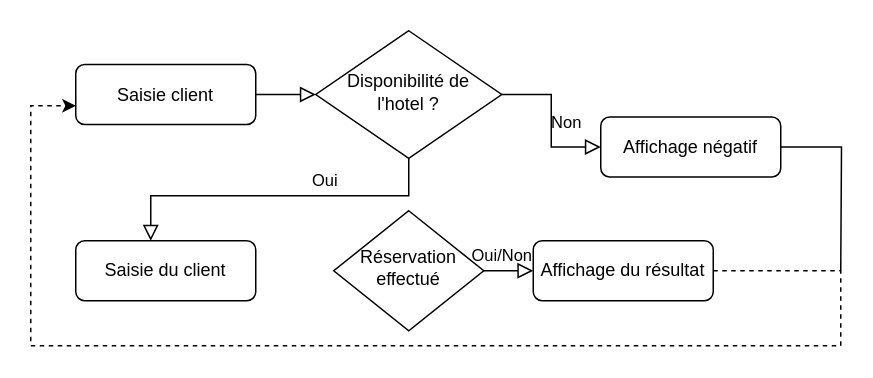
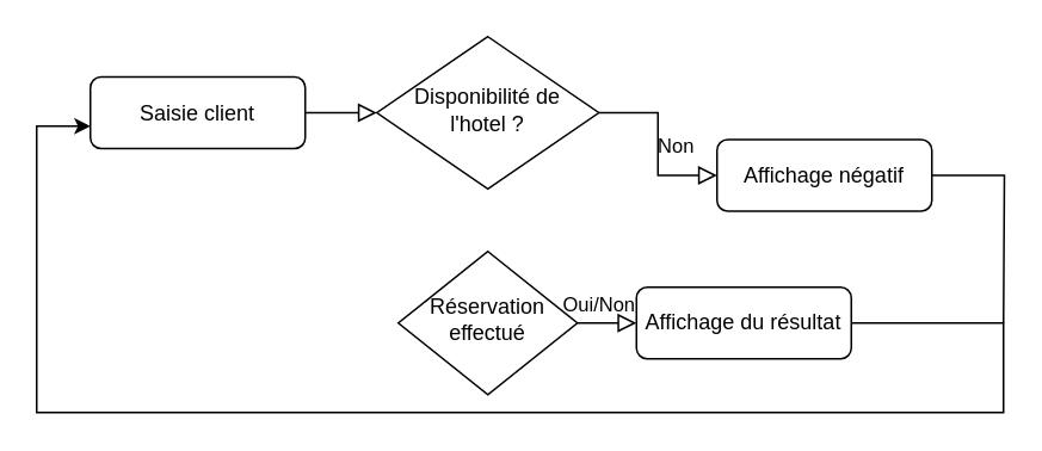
- <mxCell id="4" value="Oui" style="rounded=0;html=1;jettySize=auto;orthogonalLoop=1;fontSize=11;endArrow=block;endFill=0;endSize=8;strokeWidth=1;shadow=0;labelBackgroundColor=none;edgeStyle=orthogonalEdgeStyle;" parent="1" source="6" target="12" edge="1"><mxGeometry x="-0.287" y="-10" relative="1" as="geometry"><mxPoint as="offset" /><Array as="points"><mxPoint x="272" y="130" /><mxPoint x="100" y="130" /></Array></mxGeometry></mxCell>
- <mxCell id="12" value="Saisie du client" style="rounded=1;whiteSpace=wrap;html=1;fontSize=12;glass=0;strokeWidth=1;shadow=0;" parent="1" vertex="1"><mxGeometry x="50" y="160" width="120" height="40" as="geometry" /></mxCell>
- <mxCell id="10" style="edgeStyle=orthogonalEdgeStyle;rounded=0;orthogonalLoop=1;jettySize=auto;html=1;dashed=1;" edge="1" parent="1" source="11" target="3"><mxGeometry relative="1" as="geometry"><Array as="points"><mxPoint x="560" y="180" /><mxPoint x="560" y="230" /><mxPoint x="20" y="230" /><mxPoint x="20" y="70" /></Array></mxGeometry></mxCell>
+ <mxCell id="10" style="edgeStyle=orthogonalEdgeStyle;rounded=0;orthogonalLoop=1;jettySize=auto;html=1;" edge="1" parent="1" source="11" target="3"><mxGeometry relative="1" as="geometry"><Array as="points"><mxPoint x="560" y="180" /><mxPoint x="560" y="230" /><mxPoint x="20" y="230" /><mxPoint x="20" y="70" /></Array></mxGeometry></mxCell>
